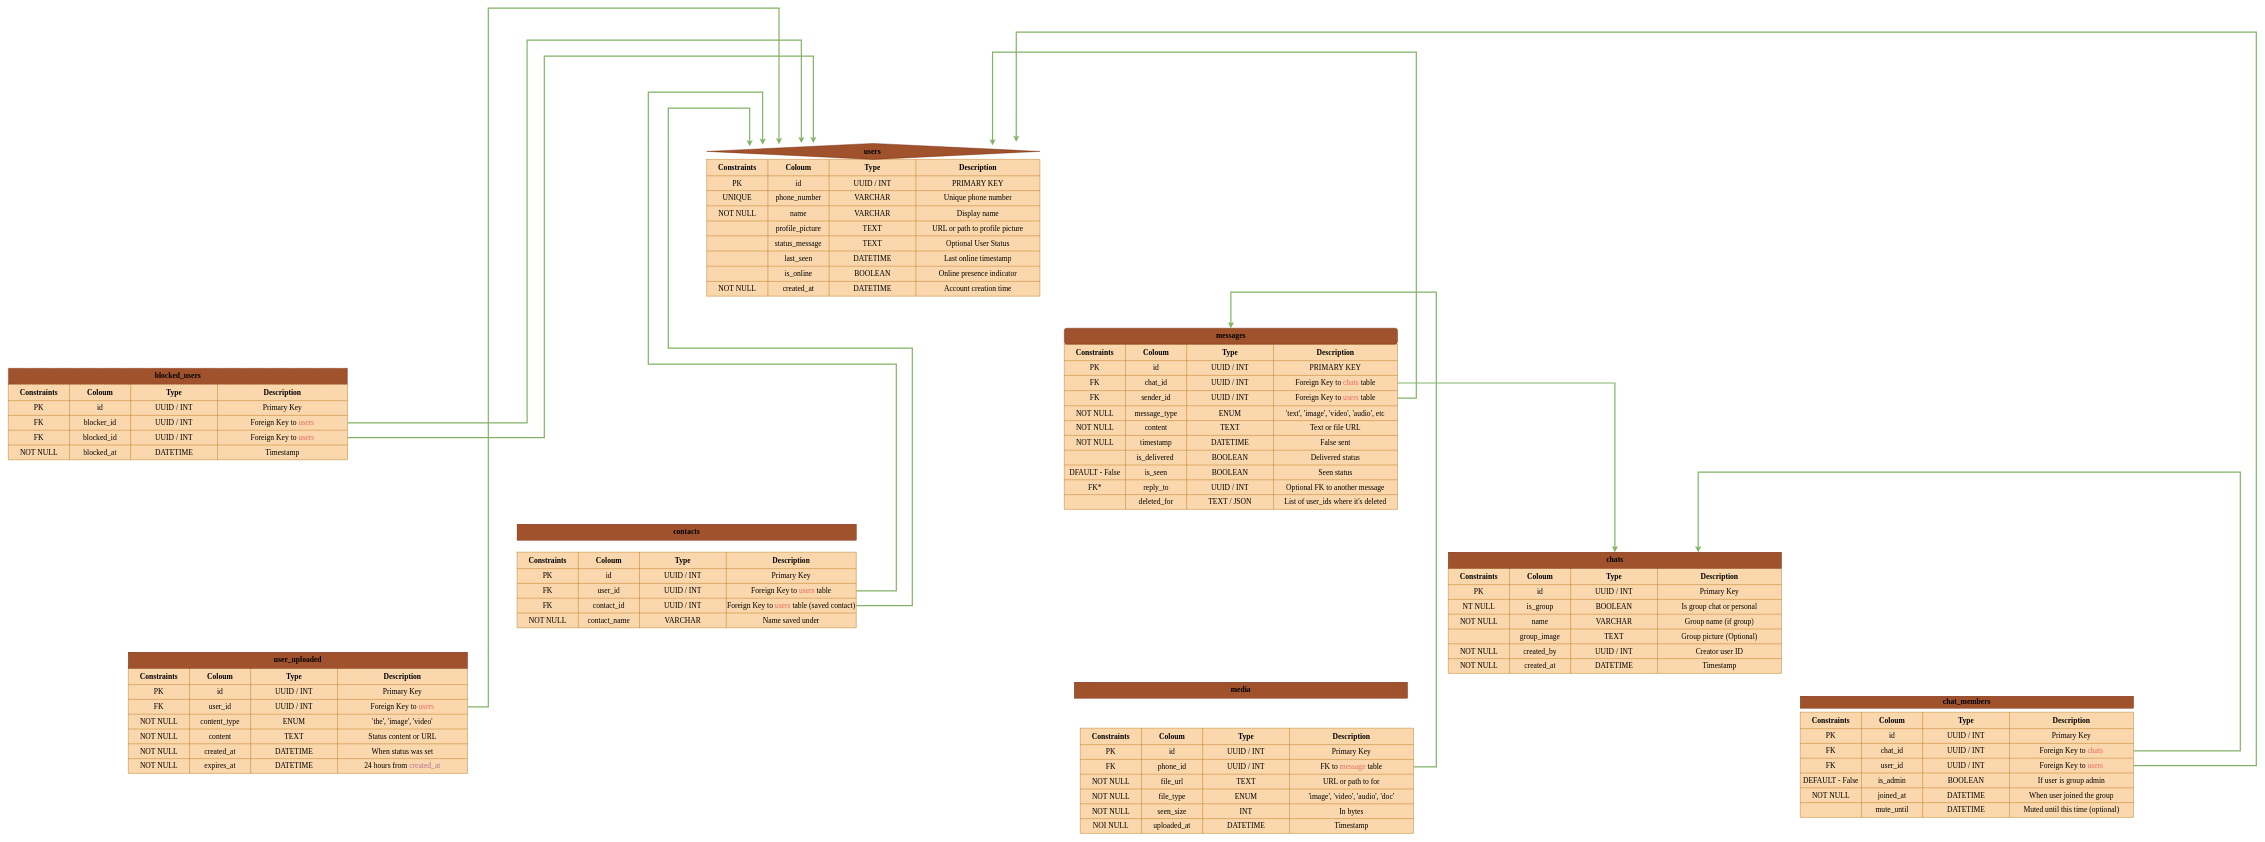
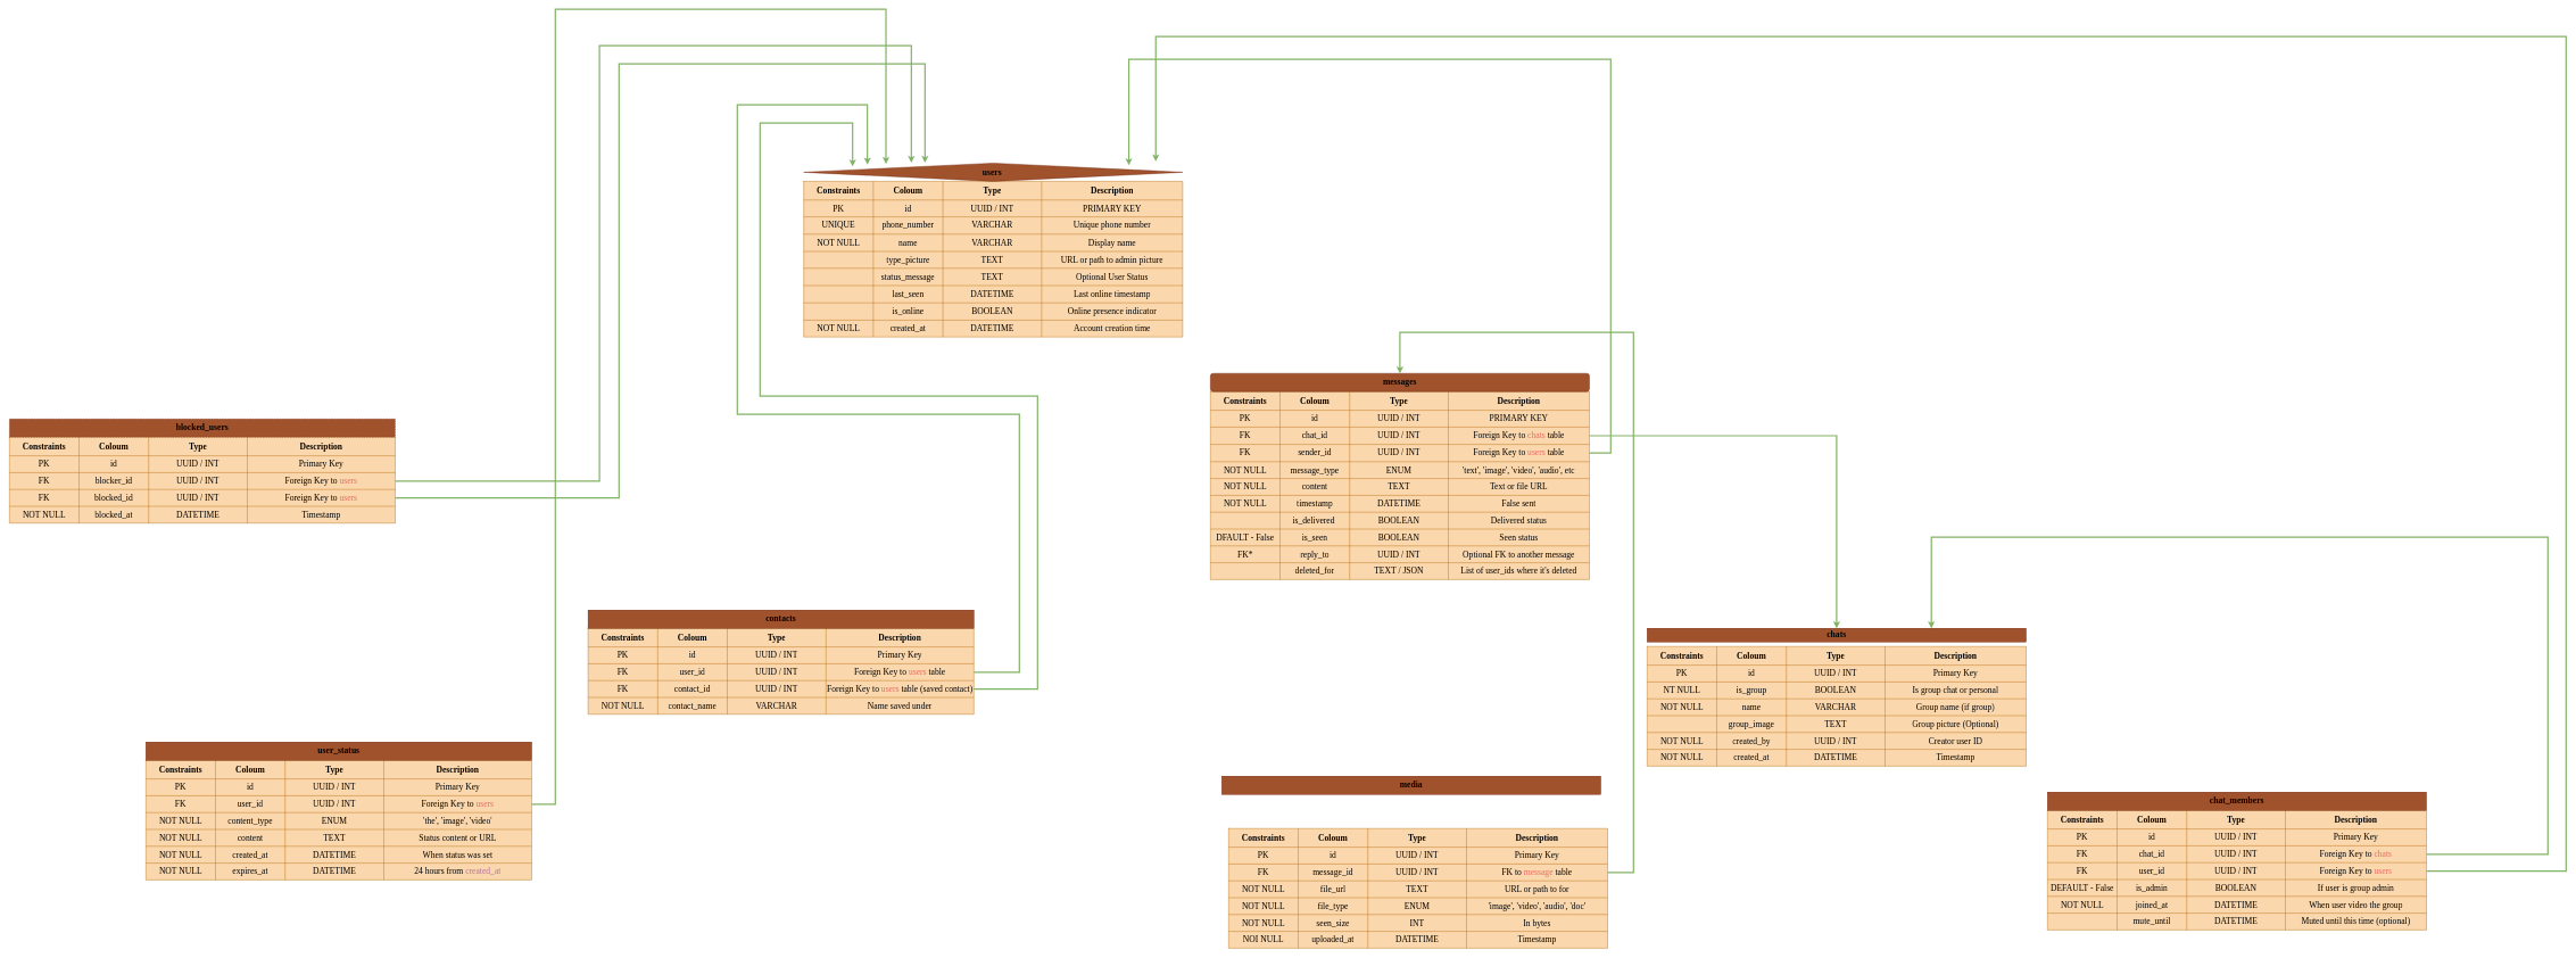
- <mxCell id="25" value="profile_picture" style="shape=partialRectangle;html=1;whiteSpace=wrap;connectable=0;strokeColor=inherit;overflow=hidden;fillColor=none;top=0;left=0;bottom=0;right=0;pointerEvents=1;fontColor=#000000;fontStyle=0;fontFamily=Times New Roman;fontSize=19;" vertex="1" parent="23"><mxGeometry x="153" width="153" height="37" as="geometry"><mxRectangle width="153" height="37" as="alternateBounds" /></mxGeometry></mxCell>
+ <mxCell id="25" value="type_picture" style="shape=partialRectangle;html=1;whiteSpace=wrap;connectable=0;strokeColor=inherit;overflow=hidden;fillColor=none;top=0;left=0;bottom=0;right=0;pointerEvents=1;fontColor=#000000;fontStyle=0;fontFamily=Times New Roman;fontSize=19;" vertex="1" parent="23"><mxGeometry x="153" width="153" height="37" as="geometry"><mxRectangle width="153" height="37" as="alternateBounds" /></mxGeometry></mxCell>
- <mxCell id="27" value="URL or path to profile picture" style="shape=partialRectangle;html=1;whiteSpace=wrap;connectable=0;strokeColor=inherit;overflow=hidden;fillColor=none;top=0;left=0;bottom=0;right=0;pointerEvents=1;fontColor=#000000;fontStyle=0;fontFamily=Times New Roman;fontSize=19;" vertex="1" parent="23"><mxGeometry x="523" width="310" height="37" as="geometry"><mxRectangle width="310" height="37" as="alternateBounds" /></mxGeometry></mxCell>
+ <mxCell id="27" value="URL or path to admin picture" style="shape=partialRectangle;html=1;whiteSpace=wrap;connectable=0;strokeColor=inherit;overflow=hidden;fillColor=none;top=0;left=0;bottom=0;right=0;pointerEvents=1;fontColor=#000000;fontStyle=0;fontFamily=Times New Roman;fontSize=19;" vertex="1" parent="23"><mxGeometry x="523" width="310" height="37" as="geometry"><mxRectangle width="310" height="37" as="alternateBounds" /></mxGeometry></mxCell>
- <mxCell id="246" value="contacts" style="whiteSpace=wrap;html=1;fillColor=#a0522d;fontColor=#000000;strokeColor=#6D1F00;fontStyle=1;fontSize=19;fontFamily=Garamond;" vertex="1" parent="1"><mxGeometry x="1292" y="1310" width="848" height="40" as="geometry" /></mxCell>
+ <mxCell id="246" value="contacts" style="whiteSpace=wrap;html=1;fillColor=#a0522d;fontColor=#000000;strokeColor=#6D1F00;fontStyle=1;fontSize=19;fontFamily=Garamond;" vertex="1" parent="1"><mxGeometry x="1292" y="1340" width="848" height="40" as="geometry" /></mxCell>
- <mxCell id="142" value="&lt;font&gt;chats&lt;/font&gt;" style="whiteSpace=wrap;html=1;fillColor=#a0522d;fontColor=#000000;strokeColor=#6D1F00;fontStyle=1;fontSize=19;fontFamily=Garamond;" vertex="1" parent="1"><mxGeometry x="3620" y="1380" width="833" height="40" as="geometry" /></mxCell>
+ <mxCell id="142" value="&lt;font&gt;chats&lt;/font&gt;" style="whiteSpace=wrap;html=1;fillColor=#a0522d;fontColor=#000000;strokeColor=#6D1F00;fontStyle=1;fontSize=19;fontFamily=Garamond;" vertex="1" parent="1"><mxGeometry x="3620" y="1380" width="833" height="30" as="geometry" /></mxCell>
- <mxCell id="284" value="user_uploaded" style="whiteSpace=wrap;html=1;fillColor=#a0522d;fontColor=#000000;strokeColor=#6D1F00;fontStyle=1;fontSize=19;fontFamily=Garamond;" vertex="1" parent="1"><mxGeometry x="320" y="1630" width="848" height="40" as="geometry" /></mxCell>
+ <mxCell id="284" value="user_status" style="whiteSpace=wrap;html=1;fillColor=#a0522d;fontColor=#000000;strokeColor=#6D1F00;fontStyle=1;fontSize=19;fontFamily=Garamond;" vertex="1" parent="1"><mxGeometry x="320" y="1630" width="848" height="40" as="geometry" /></mxCell>
- <mxCell id="180" value="chat_members" style="whiteSpace=wrap;html=1;fillColor=#a0522d;fontColor=#000000;strokeColor=#6D1F00;fontStyle=1;fontSize=19;fontFamily=Garamond;" vertex="1" parent="1"><mxGeometry x="4500" y="1740" width="833" height="30" as="geometry" /></mxCell>
+ <mxCell id="180" value="chat_members" style="whiteSpace=wrap;html=1;fillColor=#a0522d;fontColor=#000000;strokeColor=#6D1F00;fontStyle=1;fontSize=19;fontFamily=Garamond;" vertex="1" parent="1"><mxGeometry x="4500" y="1740" width="833" height="40" as="geometry" /></mxCell>
- <mxCell id="195" value="phone_id" style="shape=partialRectangle;html=1;whiteSpace=wrap;connectable=0;strokeColor=inherit;overflow=hidden;fillColor=none;top=0;left=0;bottom=0;right=0;pointerEvents=1;fontColor=#000000;fontStyle=0;fontFamily=Times New Roman;fontSize=19;" vertex="1" parent="193"><mxGeometry x="153" width="153" height="37" as="geometry"><mxRectangle width="153" height="37" as="alternateBounds" /></mxGeometry></mxCell>
+ <mxCell id="195" value="message_id" style="shape=partialRectangle;html=1;whiteSpace=wrap;connectable=0;strokeColor=inherit;overflow=hidden;fillColor=none;top=0;left=0;bottom=0;right=0;pointerEvents=1;fontColor=#000000;fontStyle=0;fontFamily=Times New Roman;fontSize=19;" vertex="1" parent="193"><mxGeometry x="153" width="153" height="37" as="geometry"><mxRectangle width="153" height="37" as="alternateBounds" /></mxGeometry></mxCell>
- <mxCell id="174" value="When user joined the group" style="shape=partialRectangle;html=1;whiteSpace=wrap;connectable=0;strokeColor=inherit;overflow=hidden;fillColor=none;top=0;left=0;bottom=0;right=0;pointerEvents=1;fontColor=#000000;fontStyle=0;fontFamily=Times New Roman;fontSize=19;" vertex="1" parent="170"><mxGeometry x="523" width="310" height="37" as="geometry"><mxRectangle width="310" height="37" as="alternateBounds" /></mxGeometry></mxCell>
+ <mxCell id="174" value="When user video the group" style="shape=partialRectangle;html=1;whiteSpace=wrap;connectable=0;strokeColor=inherit;overflow=hidden;fillColor=none;top=0;left=0;bottom=0;right=0;pointerEvents=1;fontColor=#000000;fontStyle=0;fontFamily=Times New Roman;fontSize=19;" vertex="1" parent="170"><mxGeometry x="523" width="310" height="37" as="geometry"><mxRectangle width="310" height="37" as="alternateBounds" /></mxGeometry></mxCell>
